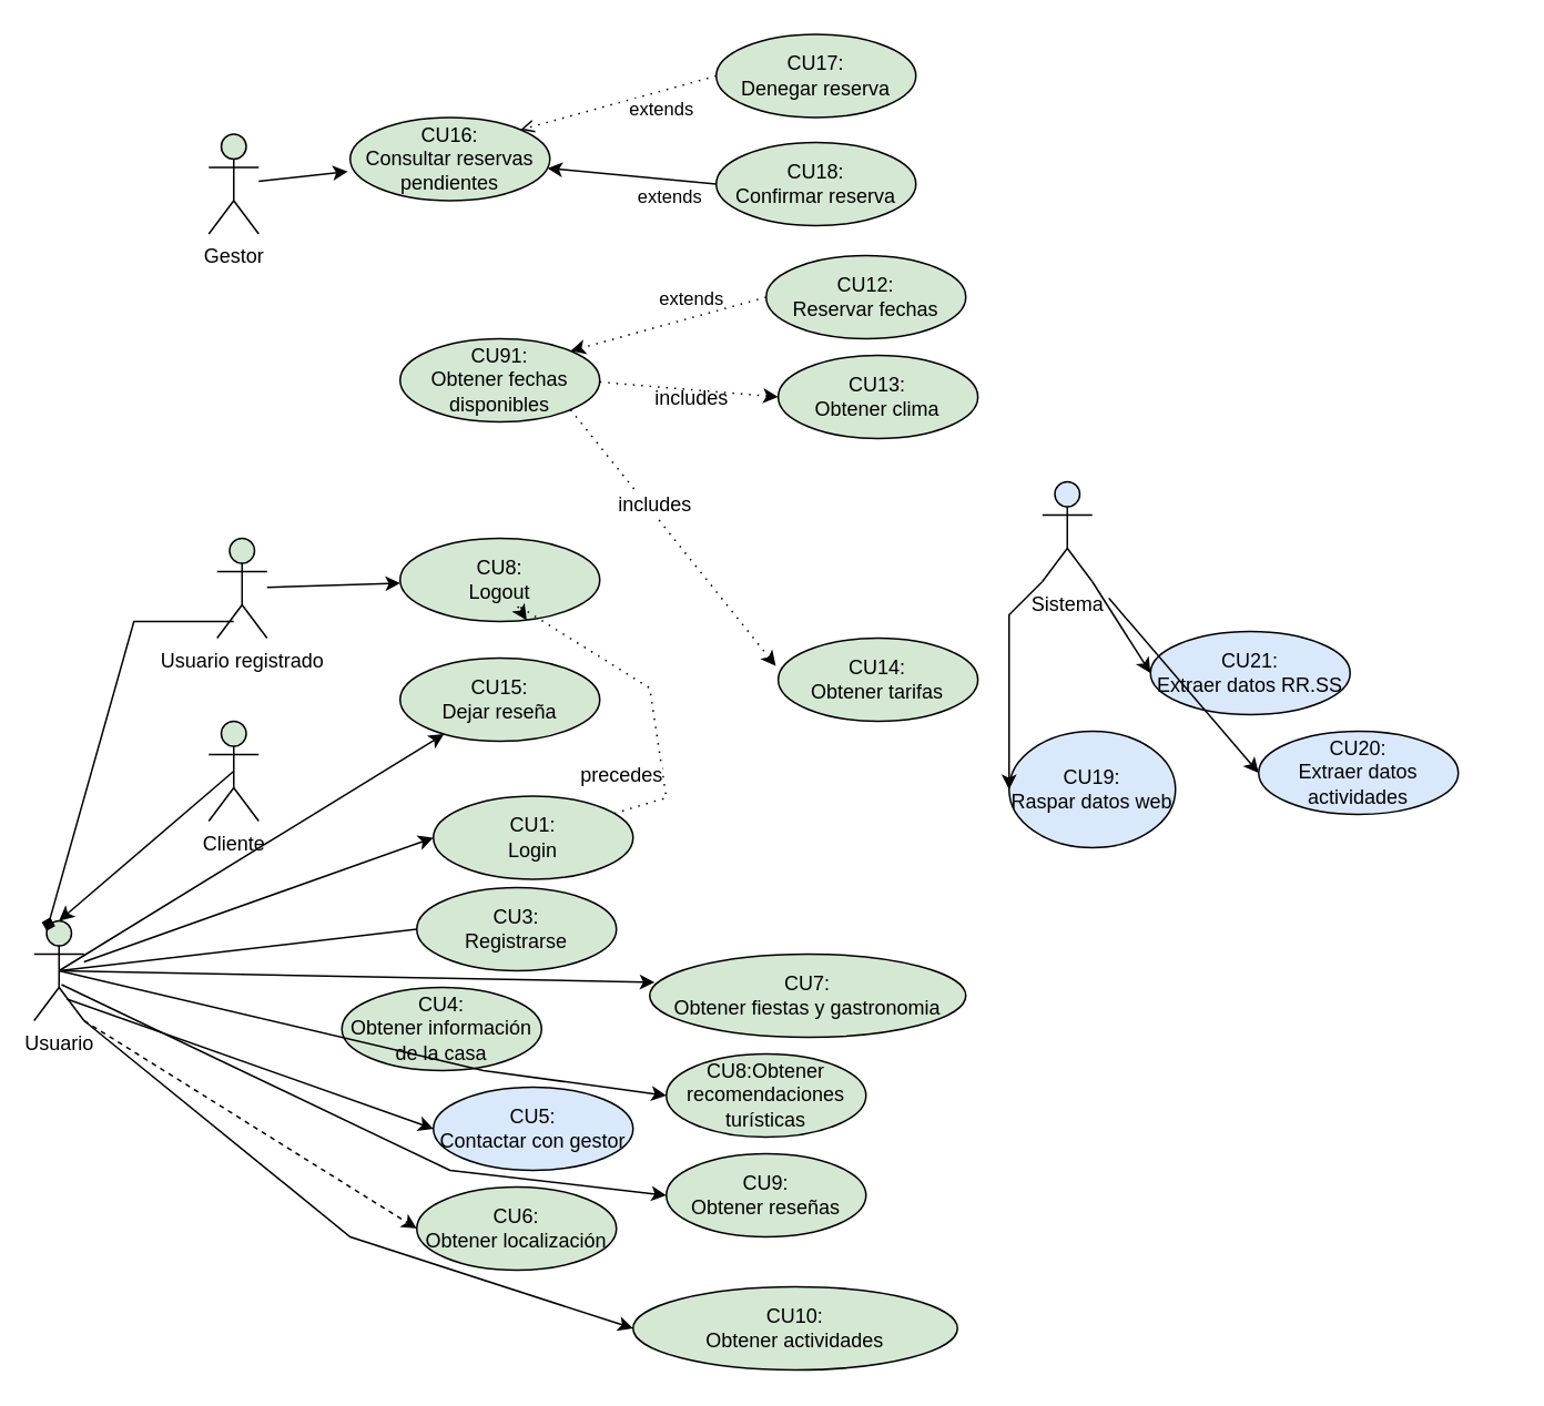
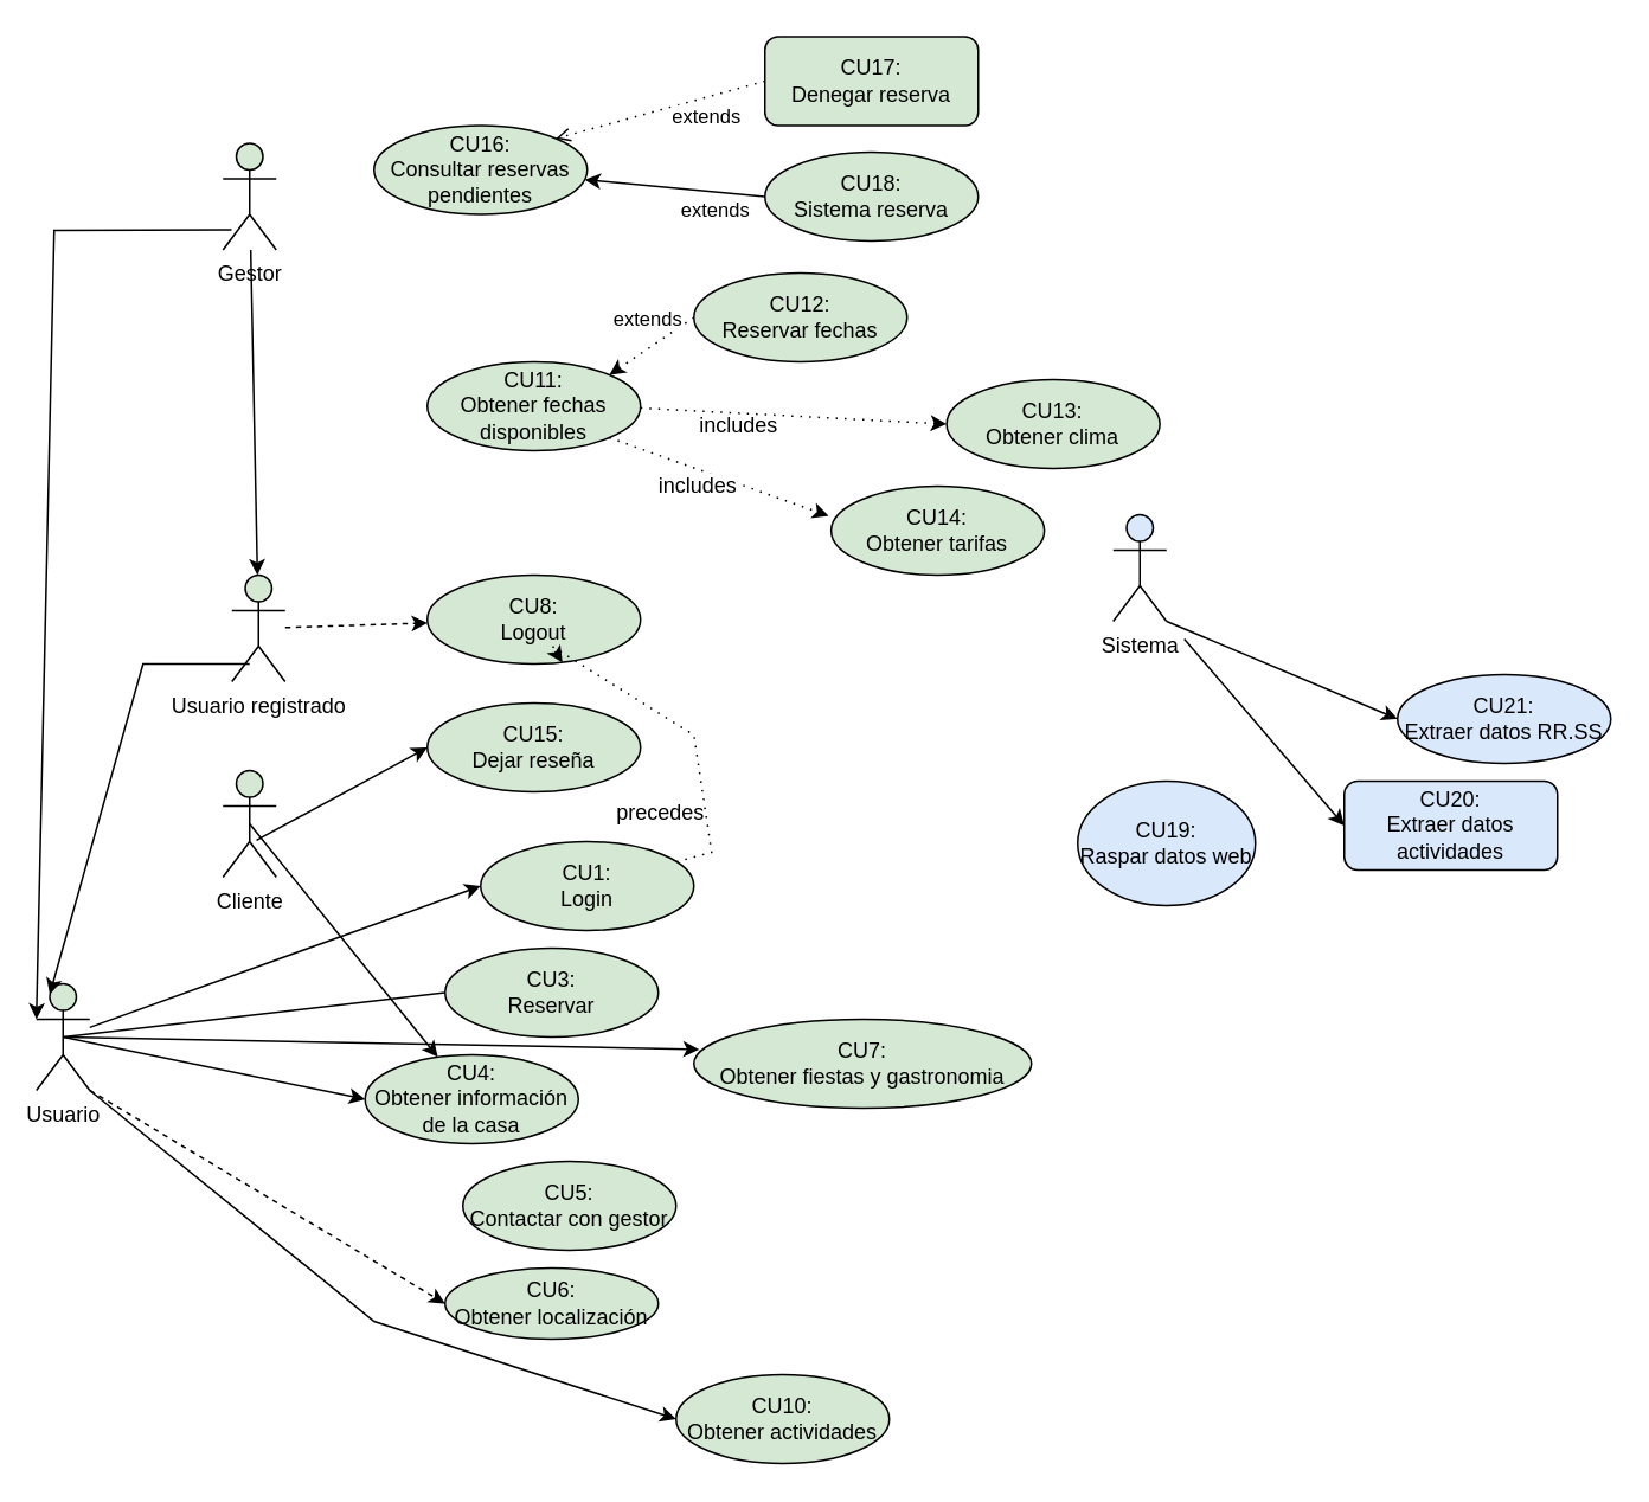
- <mxCell id="24" value="&lt;font color=&quot;#000000&quot;&gt;CU17:&lt;/font&gt;&lt;div&gt;&lt;font color=&quot;#000000&quot;&gt;Denegar reserva&lt;/font&gt;&lt;/div&gt;" style="ellipse;whiteSpace=wrap;html=1;rounded=1;strokeWidth=1;fontSize=12;fillColor=#d5e8d4;strokeColor=#000000;" parent="1" vertex="1"><mxGeometry x="430" y="20" width="120" height="50" as="geometry" /></mxCell>
+ <mxCell id="24" value="&lt;font color=&quot;#000000&quot;&gt;CU17:&lt;/font&gt;&lt;div&gt;&lt;font color=&quot;#000000&quot;&gt;Denegar reserva&lt;/font&gt;&lt;/div&gt;" style="whiteSpace=wrap;html=1;strokeWidth=1;fontSize=12;fillColor=#d5e8d4;strokeColor=#000000;rounded=1;" parent="1" vertex="1"><mxGeometry x="430" y="20" width="120" height="50" as="geometry" /></mxCell>
- <mxCell id="30" style="edgeStyle=none;rounded=0;orthogonalLoop=1;jettySize=auto;html=1;fontSize=12;fontColor=#000000;strokeColor=#000000;entryX=-0.012;entryY=0.649;entryDx=0;entryDy=0;entryPerimeter=0;" parent="1" source="14" target="25" edge="1"><mxGeometry relative="1" as="geometry"><mxPoint x="160" y="191" as="sourcePoint" /><mxPoint x="272" y="100" as="targetPoint" /></mxGeometry></mxCell>
+ <mxCell id="30" style="edgeStyle=none;rounded=0;orthogonalLoop=1;jettySize=auto;html=1;fontSize=12;fontColor=#000000;strokeColor=#000000;" parent="1" source="14" target="2" edge="1"><mxGeometry relative="1" as="geometry"><mxPoint x="160" y="191" as="sourcePoint" /><mxPoint x="272" y="100" as="targetPoint" /></mxGeometry></mxCell>
- <mxCell id="23" value="&lt;font color=&quot;#000000&quot;&gt;CU18:&lt;/font&gt;&lt;div&gt;&lt;font color=&quot;#000000&quot;&gt;Confirmar reserva&lt;/font&gt;&lt;/div&gt;" style="ellipse;whiteSpace=wrap;html=1;rounded=1;strokeWidth=1;fontSize=12;fillColor=#d5e8d4;strokeColor=#000000;" parent="1" vertex="1"><mxGeometry x="430" y="85" width="120" height="50" as="geometry" /></mxCell>
+ <mxCell id="23" value="&lt;font color=&quot;#000000&quot;&gt;CU18:&lt;/font&gt;&lt;div&gt;&lt;font color=&quot;#000000&quot;&gt;Sistema reserva&lt;/font&gt;&lt;/div&gt;" style="ellipse;whiteSpace=wrap;html=1;rounded=1;strokeWidth=1;fontSize=12;fillColor=#d5e8d4;strokeColor=#000000;" parent="1" vertex="1"><mxGeometry x="430" y="85" width="120" height="50" as="geometry" /></mxCell>
- <mxCell id="4" value="&lt;font color=&quot;#000000&quot;&gt;CU12:&lt;/font&gt;&lt;div&gt;&lt;font color=&quot;#000000&quot;&gt;Reservar fechas&lt;/font&gt;&lt;/div&gt;" style="ellipse;whiteSpace=wrap;html=1;rounded=1;strokeWidth=1;fontSize=12;fillColor=#d5e8d4;strokeColor=#000000;" parent="1" vertex="1"><mxGeometry x="460" y="153" width="120" height="50" as="geometry" /></mxCell>
+ <mxCell id="4" value="&lt;font color=&quot;#000000&quot;&gt;CU12:&lt;/font&gt;&lt;div&gt;&lt;font color=&quot;#000000&quot;&gt;Reservar fechas&lt;/font&gt;&lt;/div&gt;" style="ellipse;whiteSpace=wrap;html=1;rounded=1;strokeWidth=1;fontSize=12;fillColor=#d5e8d4;strokeColor=#000000;" parent="1" vertex="1"><mxGeometry x="390" y="153" width="120" height="50" as="geometry" /></mxCell>
- <mxCell id="7" value="&lt;span style=&quot;color: rgb(0, 0, 0);&quot;&gt;CU91:&lt;/span&gt;&lt;div&gt;&lt;span style=&quot;color: rgb(0, 0, 0);&quot;&gt;Obtener fechas disponibles&lt;/span&gt;&lt;/div&gt;" style="ellipse;whiteSpace=wrap;html=1;rounded=1;strokeWidth=1;fontSize=12;fillColor=#d5e8d4;strokeColor=#000000;" parent="1" vertex="1"><mxGeometry x="240" y="203" width="120" height="50" as="geometry" /></mxCell>
+ <mxCell id="7" value="&lt;span style=&quot;color: rgb(0, 0, 0);&quot;&gt;CU11:&lt;/span&gt;&lt;div&gt;&lt;span style=&quot;color: rgb(0, 0, 0);&quot;&gt;Obtener fechas disponibles&lt;/span&gt;&lt;/div&gt;" style="ellipse;whiteSpace=wrap;html=1;rounded=1;strokeWidth=1;fontSize=12;fillColor=#d5e8d4;strokeColor=#000000;" parent="1" vertex="1"><mxGeometry x="240" y="203" width="120" height="50" as="geometry" /></mxCell>
- <mxCell id="15" value="&lt;font color=&quot;#000000&quot;&gt;CU13:&lt;/font&gt;&lt;div&gt;&lt;font color=&quot;#000000&quot;&gt;Obtener clima&lt;/font&gt;&lt;/div&gt;" style="ellipse;whiteSpace=wrap;html=1;rounded=1;strokeWidth=1;fontSize=12;fillColor=#d5e8d4;strokeColor=#000000;" parent="1" vertex="1"><mxGeometry x="467.25" y="213" width="120" height="50" as="geometry" /></mxCell>
+ <mxCell id="15" value="&lt;font color=&quot;#000000&quot;&gt;CU13:&lt;/font&gt;&lt;div&gt;&lt;font color=&quot;#000000&quot;&gt;Obtener clima&lt;/font&gt;&lt;/div&gt;" style="ellipse;whiteSpace=wrap;html=1;rounded=1;strokeWidth=1;fontSize=12;fillColor=#d5e8d4;strokeColor=#000000;" parent="1" vertex="1"><mxGeometry x="532.25" y="213" width="120" height="50" as="geometry" /></mxCell>
+ <mxCell id="56" style="edgeStyle=none;rounded=0;orthogonalLoop=1;jettySize=auto;html=1;fontSize=12;fontColor=#000000;strokeColor=#000000;entryX=0;entryY=0.333;entryDx=0;entryDy=0;entryPerimeter=0;exitX=0.161;exitY=0.811;exitDx=0;exitDy=0;exitPerimeter=0;" parent="1" source="14" target="13" edge="1"><mxGeometry relative="1" as="geometry"><mxPoint x="150" y="383" as="sourcePoint" /><mxPoint x="48" y="584" as="targetPoint" /><Array as="points"><mxPoint x="30" y="129" /></Array></mxGeometry></mxCell>
- <mxCell id="11" style="edgeStyle=none;rounded=0;orthogonalLoop=1;jettySize=auto;html=1;fontSize=12;fontColor=#000000;strokeColor=#000000;" parent="1" source="2" target="3" edge="1"><mxGeometry relative="1" as="geometry" /></mxCell>
+ <mxCell id="11" style="edgeStyle=none;rounded=0;orthogonalLoop=1;jettySize=auto;html=1;fontSize=12;fontColor=#000000;strokeColor=#000000;dashed=1;" parent="1" source="2" target="3" edge="1"><mxGeometry relative="1" as="geometry" /></mxCell>
- <mxCell id="47" value="&lt;font color=&quot;#000000&quot;&gt;CU21:&lt;/font&gt;&lt;div&gt;&lt;font color=&quot;#000000&quot;&gt;Extraer datos RR.SS&lt;/font&gt;&lt;/div&gt;" style="ellipse;whiteSpace=wrap;html=1;rounded=1;strokeWidth=1;fontSize=12;fillColor=#dae8fc;strokeColor=#000000;" parent="1" vertex="1"><mxGeometry x="691" y="379" width="120" height="50" as="geometry" /></mxCell>
+ <mxCell id="47" value="&lt;font color=&quot;#000000&quot;&gt;CU21:&lt;/font&gt;&lt;div&gt;&lt;font color=&quot;#000000&quot;&gt;Extraer datos RR.SS&lt;/font&gt;&lt;/div&gt;" style="ellipse;whiteSpace=wrap;html=1;rounded=1;strokeWidth=1;fontSize=12;fillColor=#dae8fc;strokeColor=#000000;" parent="1" vertex="1"><mxGeometry x="786" y="379" width="120" height="50" as="geometry" /></mxCell>
- <mxCell id="48" style="edgeStyle=none;rounded=0;jumpStyle=arc;orthogonalLoop=1;jettySize=auto;html=1;fontSize=12;fontColor=#000000;strokeColor=#000000;entryX=0;entryY=0.5;entryDx=0;entryDy=0;exitX=0;exitY=1;exitDx=0;exitDy=0;exitPerimeter=0;" parent="1" source="6" target="46" edge="1"><mxGeometry relative="1" as="geometry"><mxPoint x="801" y="620" as="sourcePoint" /><mxPoint x="695" y="588" as="targetPoint" /><Array as="points"><mxPoint x="606" y="369" /></Array></mxGeometry></mxCell>
- <mxCell id="38" value="&lt;font color=&quot;#000000&quot;&gt;CU14:&lt;/font&gt;&lt;div&gt;&lt;font color=&quot;#000000&quot;&gt;Obtener tarifas&lt;/font&gt;&lt;/div&gt;" style="ellipse;whiteSpace=wrap;html=1;rounded=1;strokeWidth=1;fontSize=12;fillColor=#d5e8d4;strokeColor=#000000;" parent="1" vertex="1"><mxGeometry x="467.25" y="383" width="120" height="50" as="geometry" /></mxCell>
+ <mxCell id="38" value="&lt;font color=&quot;#000000&quot;&gt;CU14:&lt;/font&gt;&lt;div&gt;&lt;font color=&quot;#000000&quot;&gt;Obtener tarifas&lt;/font&gt;&lt;/div&gt;" style="ellipse;whiteSpace=wrap;html=1;rounded=1;strokeWidth=1;fontSize=12;fillColor=#d5e8d4;strokeColor=#000000;" parent="1" vertex="1"><mxGeometry x="467.25" y="273" width="120" height="50" as="geometry" /></mxCell>
+ <mxCell id="36" style="edgeStyle=none;rounded=0;orthogonalLoop=1;jettySize=auto;html=1;fontSize=12;fontColor=#000000;strokeColor=#000000;entryX=0;entryY=0.5;entryDx=0;entryDy=0;exitX=0.628;exitY=0.655;exitDx=0;exitDy=0;exitPerimeter=0;" parent="1" source="12" target="35" edge="1"><mxGeometry relative="1" as="geometry"><mxPoint x="160" y="483" as="sourcePoint" /><mxPoint x="260" y="422" as="targetPoint" /></mxGeometry></mxCell>
- <mxCell id="58" value="&lt;font color=&quot;#000000&quot;&gt;CU20:&lt;/font&gt;&lt;div&gt;&lt;font color=&quot;#000000&quot;&gt;Extraer datos actividades&lt;/font&gt;&lt;/div&gt;" style="ellipse;whiteSpace=wrap;html=1;rounded=1;strokeWidth=1;fontSize=12;fillColor=#dae8fc;strokeColor=#000000;" parent="1" vertex="1"><mxGeometry x="756" y="439" width="120" height="50" as="geometry" /></mxCell>
+ <mxCell id="58" value="&lt;font color=&quot;#000000&quot;&gt;CU20:&lt;/font&gt;&lt;div&gt;&lt;font color=&quot;#000000&quot;&gt;Extraer datos actividades&lt;/font&gt;&lt;/div&gt;" style="whiteSpace=wrap;html=1;strokeWidth=1;fontSize=12;fillColor=#dae8fc;strokeColor=#000000;rounded=1;" parent="1" vertex="1"><mxGeometry x="756" y="439" width="120" height="50" as="geometry" /></mxCell>
- <mxCell id="10" value="&lt;font color=&quot;#000000&quot;&gt;CU1:&lt;/font&gt;&lt;div&gt;&lt;font color=&quot;#000000&quot;&gt;Login&lt;/font&gt;&lt;/div&gt;" style="ellipse;whiteSpace=wrap;html=1;rounded=1;strokeWidth=1;fontSize=12;fillColor=#d5e8d4;strokeColor=#000000;" parent="1" vertex="1"><mxGeometry x="260" y="478" width="120" height="50" as="geometry" /></mxCell>
+ <mxCell id="10" value="&lt;font color=&quot;#000000&quot;&gt;CU1:&lt;/font&gt;&lt;div&gt;&lt;font color=&quot;#000000&quot;&gt;Login&lt;/font&gt;&lt;/div&gt;" style="ellipse;whiteSpace=wrap;html=1;rounded=1;strokeWidth=1;fontSize=12;fillColor=#d5e8d4;strokeColor=#000000;" parent="1" vertex="1"><mxGeometry x="270" y="473" width="120" height="50" as="geometry" /></mxCell>
- <mxCell id="54" style="edgeStyle=none;rounded=0;orthogonalLoop=1;jettySize=auto;html=1;fontSize=12;fontColor=#000000;strokeColor=#000000;entryX=0.5;entryY=0;entryDx=0;entryDy=0;entryPerimeter=0;exitX=0.5;exitY=0.5;exitDx=0;exitDy=0;exitPerimeter=0;" parent="1" source="12" target="13" edge="1"><mxGeometry relative="1" as="geometry"><mxPoint x="70" y="601" as="sourcePoint" /><mxPoint x="270" y="513" as="targetPoint" /></mxGeometry></mxCell>
+ <mxCell id="54" style="edgeStyle=none;rounded=0;orthogonalLoop=1;jettySize=auto;html=1;fontSize=12;fontColor=#000000;strokeColor=#000000;exitX=0.5;exitY=0.5;exitDx=0;exitDy=0;exitPerimeter=0;" parent="1" source="12" target="20" edge="1"><mxGeometry relative="1" as="geometry"><mxPoint x="70" y="601" as="sourcePoint" /><mxPoint x="270" y="513" as="targetPoint" /></mxGeometry></mxCell>
- <mxCell id="22" style="edgeStyle=none;rounded=0;orthogonalLoop=1;jettySize=auto;html=1;fontSize=12;fontColor=#000000;strokeColor=#000000;exitX=0.5;exitY=0.5;exitDx=0;exitDy=0;exitPerimeter=0;" parent="1" source="13" target="35" edge="1"><mxGeometry relative="1" as="geometry"><mxPoint x="170" y="574" as="sourcePoint" /><mxPoint x="270" y="513" as="targetPoint" /></mxGeometry></mxCell>
+ <mxCell id="22" style="edgeStyle=none;rounded=0;orthogonalLoop=1;jettySize=auto;html=1;fontSize=12;fontColor=#000000;strokeColor=#000000;entryX=0;entryY=0.5;entryDx=0;entryDy=0;exitX=0.5;exitY=0.5;exitDx=0;exitDy=0;exitPerimeter=0;" parent="1" source="13" target="20" edge="1"><mxGeometry relative="1" as="geometry"><mxPoint x="170" y="574" as="sourcePoint" /><mxPoint x="270" y="513" as="targetPoint" /></mxGeometry></mxCell>
- <mxCell id="55" style="edgeStyle=none;rounded=0;orthogonalLoop=1;jettySize=auto;html=1;fontSize=12;fontColor=#000000;strokeColor=#000000;entryX=0.25;entryY=0.1;entryDx=0;entryDy=0;entryPerimeter=0;exitX=0.333;exitY=0.833;exitDx=0;exitDy=0;exitPerimeter=0;endArrow=diamond;" parent="1" source="2" target="13" edge="1"><mxGeometry relative="1" as="geometry"><mxPoint x="150" y="473" as="sourcePoint" /><mxPoint x="55" y="578" as="targetPoint" /><Array as="points"><mxPoint x="80" y="373" /></Array></mxGeometry></mxCell>
+ <mxCell id="55" style="edgeStyle=none;rounded=0;orthogonalLoop=1;jettySize=auto;html=1;fontSize=12;fontColor=#000000;strokeColor=#000000;entryX=0.25;entryY=0.1;entryDx=0;entryDy=0;entryPerimeter=0;exitX=0.333;exitY=0.833;exitDx=0;exitDy=0;exitPerimeter=0;" parent="1" source="2" target="13" edge="1"><mxGeometry relative="1" as="geometry"><mxPoint x="150" y="473" as="sourcePoint" /><mxPoint x="55" y="578" as="targetPoint" /><Array as="points"><mxPoint x="80" y="373" /></Array></mxGeometry></mxCell>
- <mxCell id="31" value="&lt;font color=&quot;#000000&quot;&gt;CU3:&lt;/font&gt;&lt;div&gt;&lt;font color=&quot;#000000&quot;&gt;Registrarse&lt;/font&gt;&lt;/div&gt;" style="ellipse;whiteSpace=wrap;html=1;rounded=1;strokeWidth=1;fontSize=12;fillColor=#d5e8d4;strokeColor=#000000;" parent="1" vertex="1"><mxGeometry x="250" y="533" width="120" height="50" as="geometry" /></mxCell>
+ <mxCell id="31" value="&lt;font color=&quot;#000000&quot;&gt;CU3:&lt;/font&gt;&lt;div&gt;&lt;font color=&quot;#000000&quot;&gt;Reservar&lt;/font&gt;&lt;/div&gt;" style="ellipse;whiteSpace=wrap;html=1;rounded=1;strokeWidth=1;fontSize=12;fillColor=#d5e8d4;strokeColor=#000000;" parent="1" vertex="1"><mxGeometry x="250" y="533" width="120" height="50" as="geometry" /></mxCell>
- <mxCell id="44" style="edgeStyle=none;rounded=0;orthogonalLoop=1;jettySize=auto;html=1;fontSize=12;fontColor=#000000;strokeColor=#000000;entryX=0;entryY=0.5;entryDx=0;entryDy=0;exitX=0.5;exitY=0.5;exitDx=0;exitDy=0;exitPerimeter=0;" parent="1" source="13" target="45" edge="1"><mxGeometry relative="1" as="geometry"><mxPoint x="180" y="613" as="sourcePoint" /><mxPoint x="394.99" y="667.98" as="targetPoint" /><Array as="points"><mxPoint x="290" y="643" /></Array></mxGeometry></mxCell>
- <mxCell id="34" style="edgeStyle=none;rounded=0;orthogonalLoop=1;jettySize=auto;html=1;fontSize=12;fontColor=#000000;strokeColor=#000000;entryX=0;entryY=0.5;entryDx=0;entryDy=0;exitX=0.657;exitY=0.783;exitDx=0;exitDy=0;exitPerimeter=0;" parent="1" source="13" target="33" edge="1"><mxGeometry relative="1" as="geometry"><mxPoint x="155" y="583" as="sourcePoint" /><mxPoint x="270" y="628" as="targetPoint" /></mxGeometry></mxCell>
- <mxCell id="45" value="&lt;font color=&quot;#000000&quot;&gt;CU8:Obtener recomendaciones turísticas&lt;/font&gt;" style="ellipse;whiteSpace=wrap;html=1;rounded=1;strokeWidth=1;fontSize=12;fillColor=#d5e8d4;strokeColor=#000000;" parent="1" vertex="1"><mxGeometry x="400" y="633" width="120" height="50" as="geometry" /></mxCell>
- <mxCell id="33" value="&lt;font color=&quot;#000000&quot;&gt;CU5:&lt;/font&gt;&lt;div&gt;&lt;font color=&quot;#000000&quot;&gt;Contactar con gestor&lt;/font&gt;&lt;/div&gt;" style="ellipse;whiteSpace=wrap;html=1;rounded=1;strokeWidth=1;fontSize=12;fillColor=#dae8fc;strokeColor=#000000;" parent="1" vertex="1"><mxGeometry x="260" y="653" width="120" height="50" as="geometry" /></mxCell>
+ <mxCell id="33" value="&lt;font color=&quot;#000000&quot;&gt;CU5:&lt;/font&gt;&lt;div&gt;&lt;font color=&quot;#000000&quot;&gt;Contactar con gestor&lt;/font&gt;&lt;/div&gt;" style="ellipse;whiteSpace=wrap;html=1;rounded=1;strokeWidth=1;fontSize=12;fillColor=#d5e8d4;strokeColor=#000000;" parent="1" vertex="1"><mxGeometry x="260" y="653" width="120" height="50" as="geometry" /></mxCell>
- <mxCell id="51" style="edgeStyle=none;rounded=0;orthogonalLoop=1;jettySize=auto;html=1;fontSize=12;fontColor=#000000;strokeColor=#000000;entryX=0;entryY=0.5;entryDx=0;entryDy=0;exitX=0.55;exitY=0.639;exitDx=0;exitDy=0;exitPerimeter=0;" parent="1" source="13" target="50" edge="1"><mxGeometry relative="1" as="geometry"><mxPoint x="170" y="613" as="sourcePoint" /><mxPoint x="260" y="748" as="targetPoint" /><Array as="points"><mxPoint x="270" y="703" /></Array></mxGeometry></mxCell>
- <mxCell id="50" value="&lt;font color=&quot;#000000&quot;&gt;CU9:&lt;/font&gt;&lt;div&gt;&lt;font color=&quot;#000000&quot;&gt;Obtener reseñas&lt;/font&gt;&lt;/div&gt;" style="ellipse;whiteSpace=wrap;html=1;rounded=1;strokeWidth=1;fontSize=12;fillColor=#d5e8d4;strokeColor=#000000;" parent="1" vertex="1"><mxGeometry x="400" y="693" width="120" height="50" as="geometry" /></mxCell>
- <mxCell id="40" value="&lt;font color=&quot;#000000&quot;&gt;CU6:&lt;/font&gt;&lt;div&gt;&lt;font color=&quot;#000000&quot;&gt;Obtener localización&lt;/font&gt;&lt;/div&gt;" style="ellipse;whiteSpace=wrap;html=1;rounded=1;strokeWidth=1;fontSize=12;fillColor=#d5e8d4;strokeColor=#000000;" parent="1" vertex="1"><mxGeometry x="250" y="713" width="120" height="50" as="geometry" /></mxCell>
+ <mxCell id="40" value="&lt;font color=&quot;#000000&quot;&gt;CU6:&lt;/font&gt;&lt;div&gt;&lt;font color=&quot;#000000&quot;&gt;Obtener localización&lt;/font&gt;&lt;/div&gt;" style="ellipse;whiteSpace=wrap;html=1;rounded=1;strokeWidth=1;fontSize=12;fillColor=#d5e8d4;strokeColor=#000000;" parent="1" vertex="1"><mxGeometry x="250" y="713" width="120" height="40" as="geometry" /></mxCell>
- <mxCell id="52" value="&lt;font color=&quot;#000000&quot;&gt;CU10:&lt;/font&gt;&lt;div&gt;&lt;font color=&quot;#000000&quot;&gt;Obtener actividades&lt;/font&gt;&lt;/div&gt;" style="ellipse;whiteSpace=wrap;html=1;rounded=1;strokeWidth=1;fontSize=12;fillColor=#d5e8d4;strokeColor=#000000;" parent="1" vertex="1"><mxGeometry x="380" y="773" width="195" height="50" as="geometry" /></mxCell>
+ <mxCell id="52" value="&lt;font color=&quot;#000000&quot;&gt;CU10:&lt;/font&gt;&lt;div&gt;&lt;font color=&quot;#000000&quot;&gt;Obtener actividades&lt;/font&gt;&lt;/div&gt;" style="ellipse;whiteSpace=wrap;html=1;rounded=1;strokeWidth=1;fontSize=12;fillColor=#d5e8d4;strokeColor=#000000;" parent="1" vertex="1"><mxGeometry x="380" y="773" width="120" height="50" as="geometry" /></mxCell>
